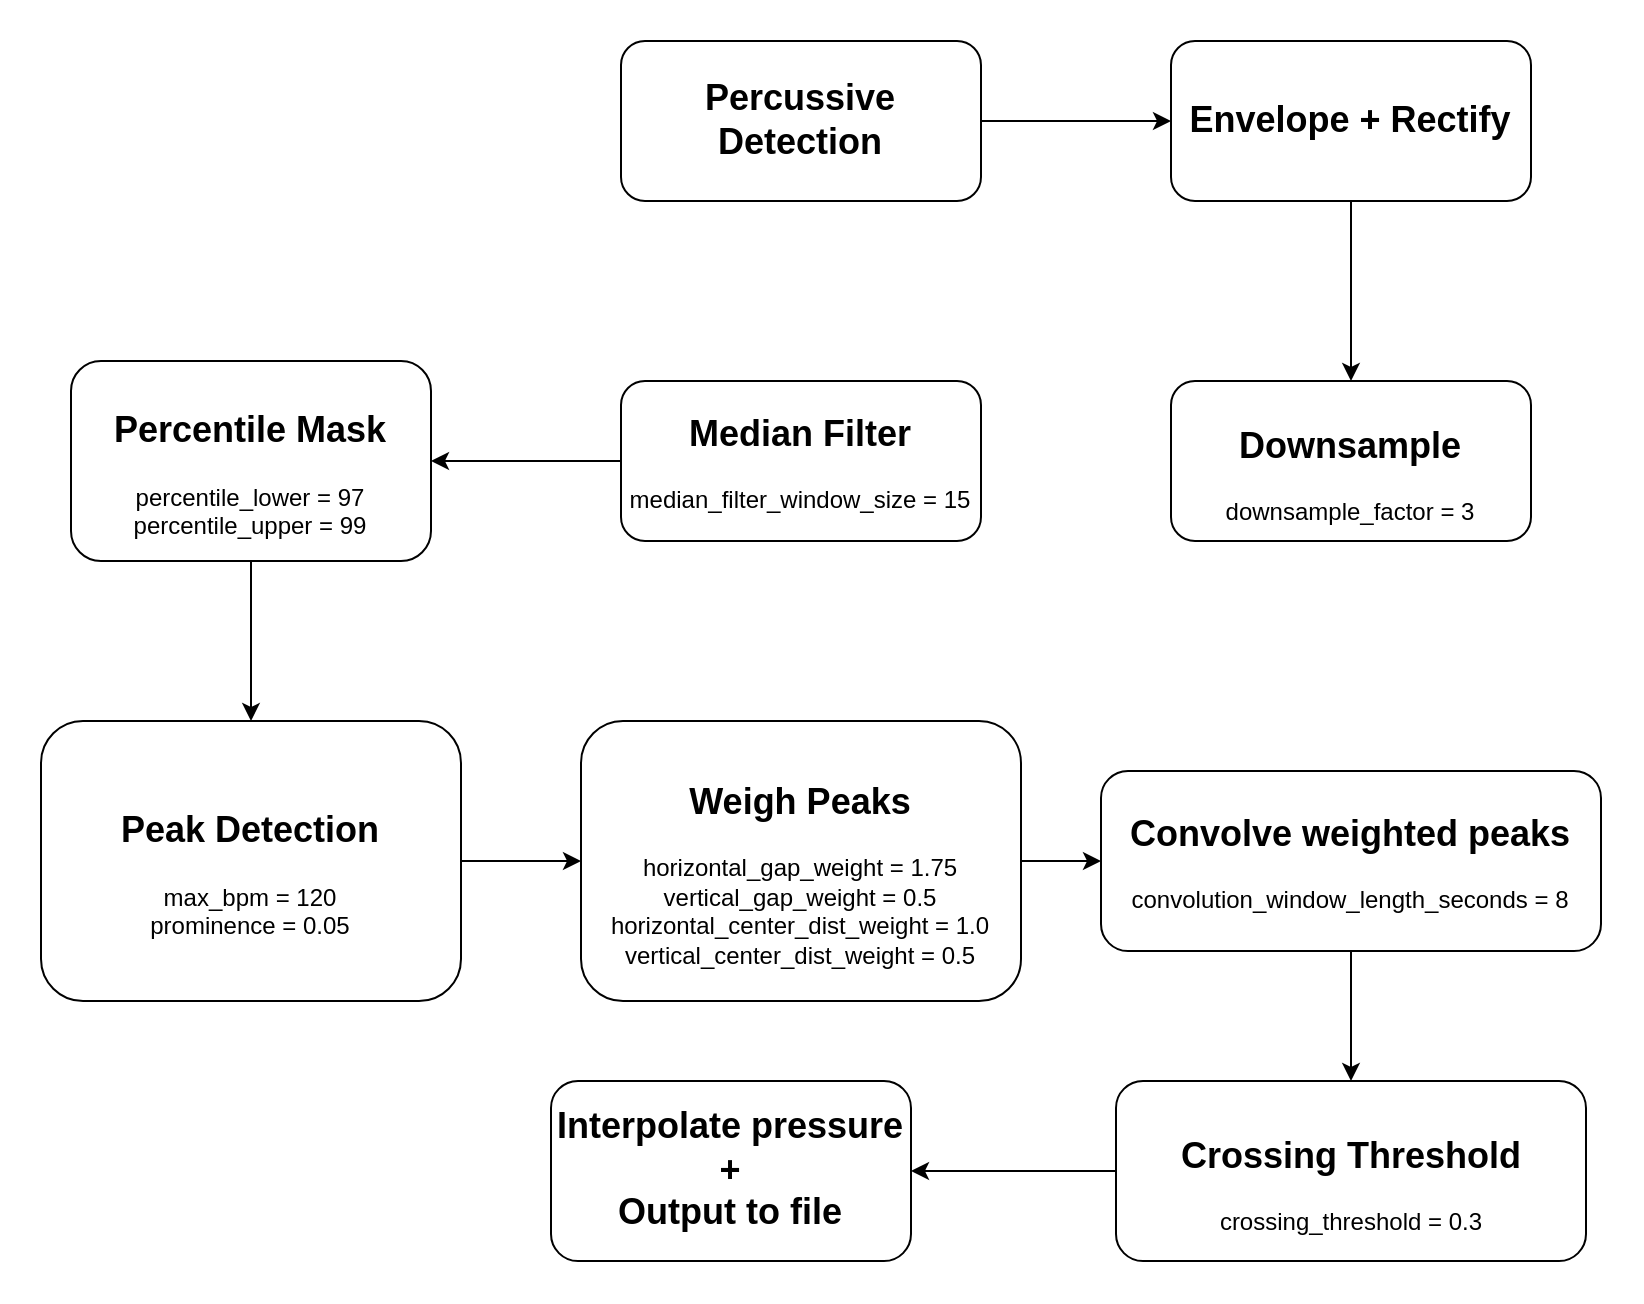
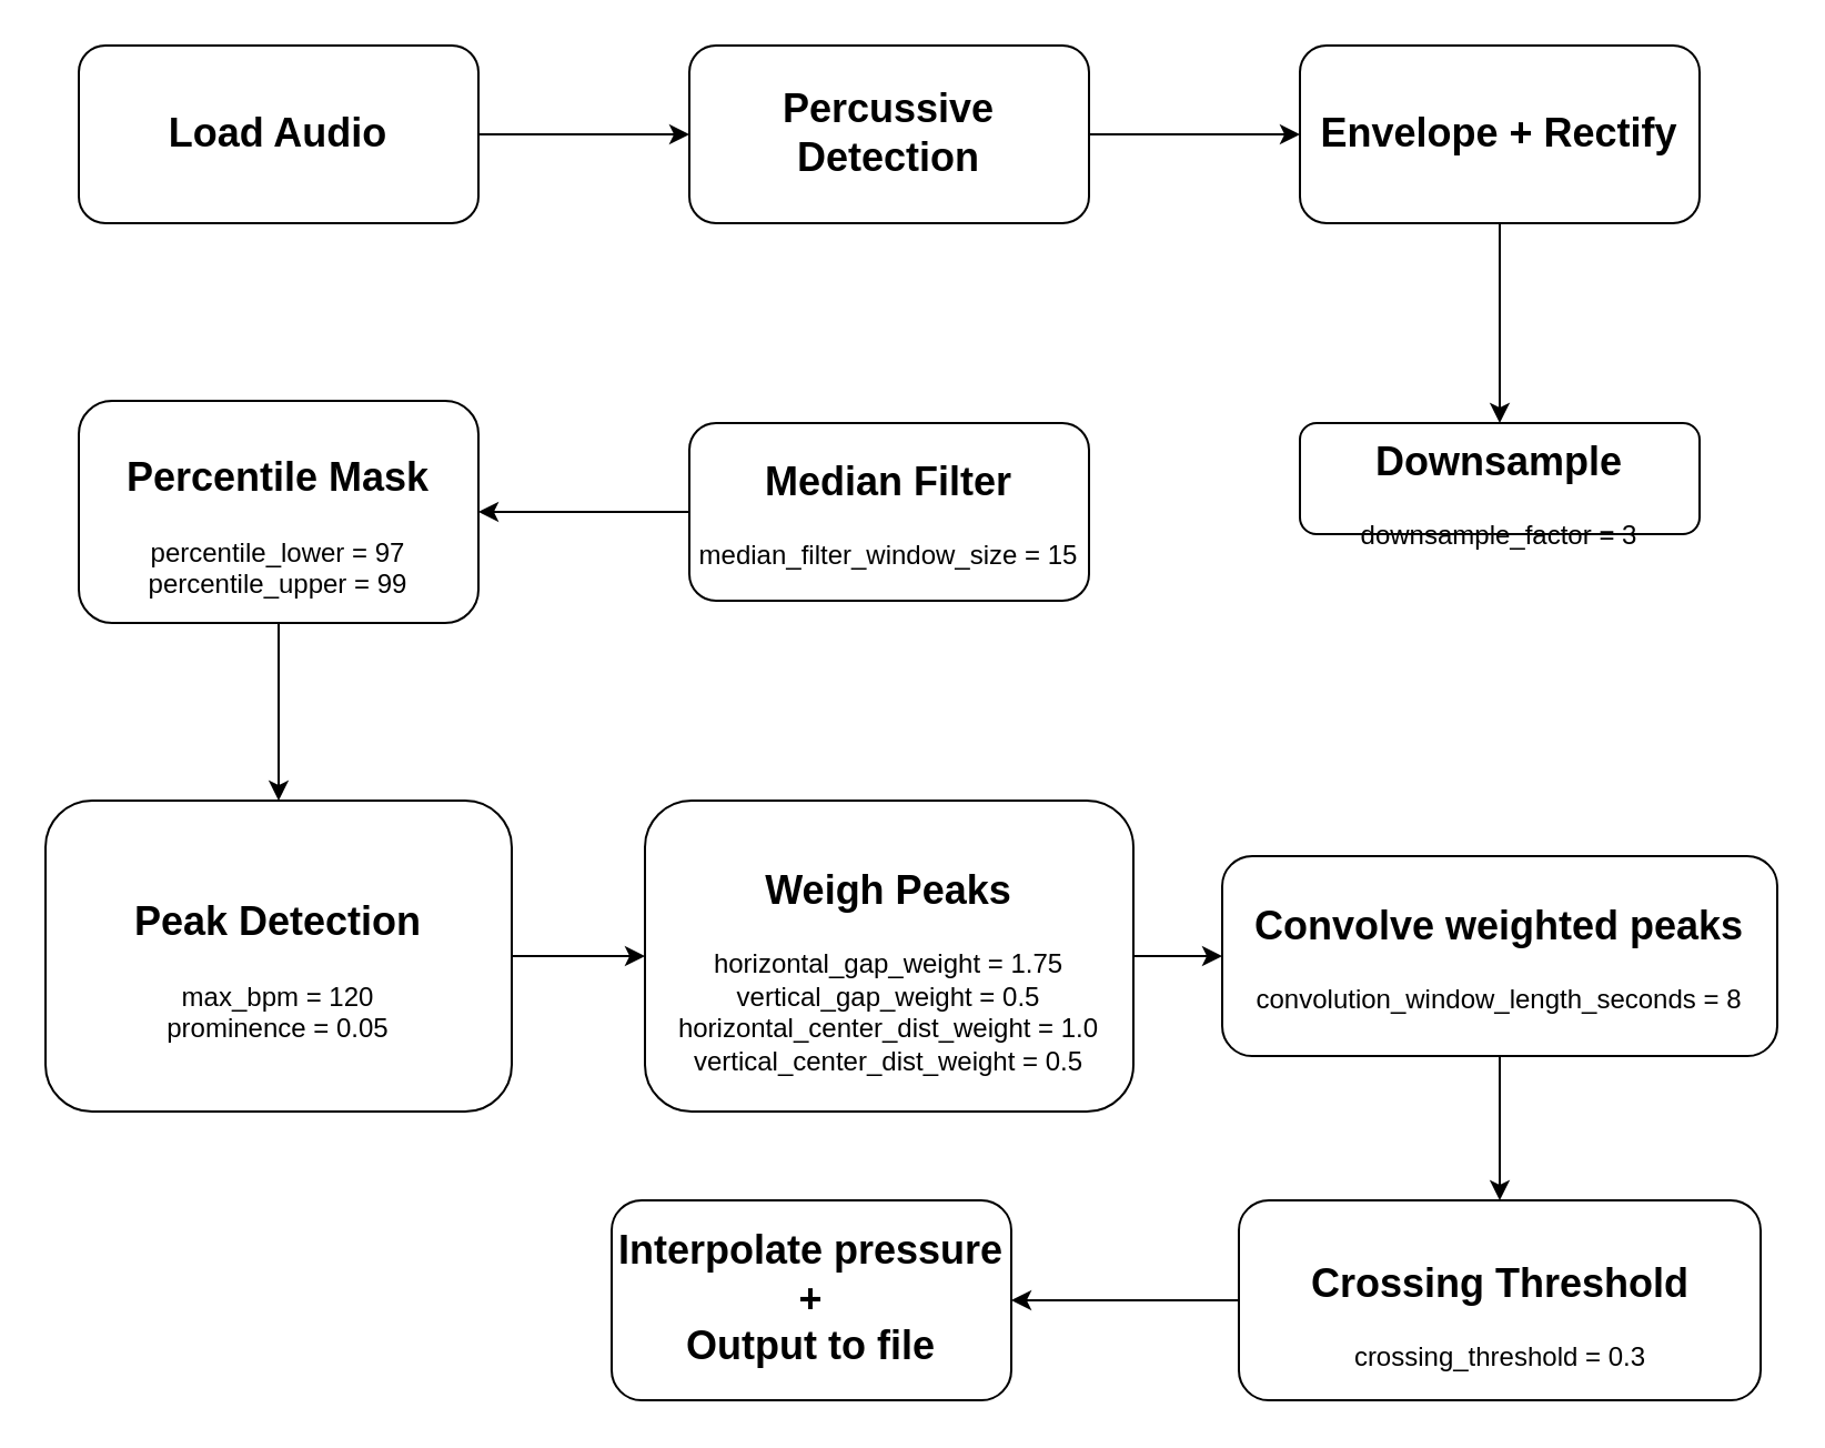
+ <mxCell id="3" value="&lt;h2&gt;Load Audio&lt;/h2&gt;" style="rounded=1;whiteSpace=wrap;html=1;verticalAlign=middle;" vertex="1" parent="1"><mxGeometry x="35" y="20" width="180" height="80" as="geometry" /></mxCell>
+ <mxCell id="2" style="edgeStyle=orthogonalEdgeStyle;rounded=0;orthogonalLoop=1;jettySize=auto;html=1;" edge="1" parent="1" source="3" target="5"><mxGeometry relative="1" as="geometry" /></mxCell>
- <mxCell id="8" value="&lt;h2&gt;Downsample&lt;/h2&gt;&lt;div&gt;downsample_factor = 3&lt;/div&gt;" style="rounded=1;whiteSpace=wrap;html=1;verticalAlign=middle;" vertex="1" parent="1"><mxGeometry x="585" y="190" width="180" height="80" as="geometry" /></mxCell>
+ <mxCell id="8" value="&lt;h2&gt;Downsample&lt;/h2&gt;&lt;div&gt;downsample_factor = 3&lt;/div&gt;" style="rounded=1;whiteSpace=wrap;html=1;verticalAlign=middle;" vertex="1" parent="1"><mxGeometry x="585" y="190" width="180" height="50" as="geometry" /></mxCell>
